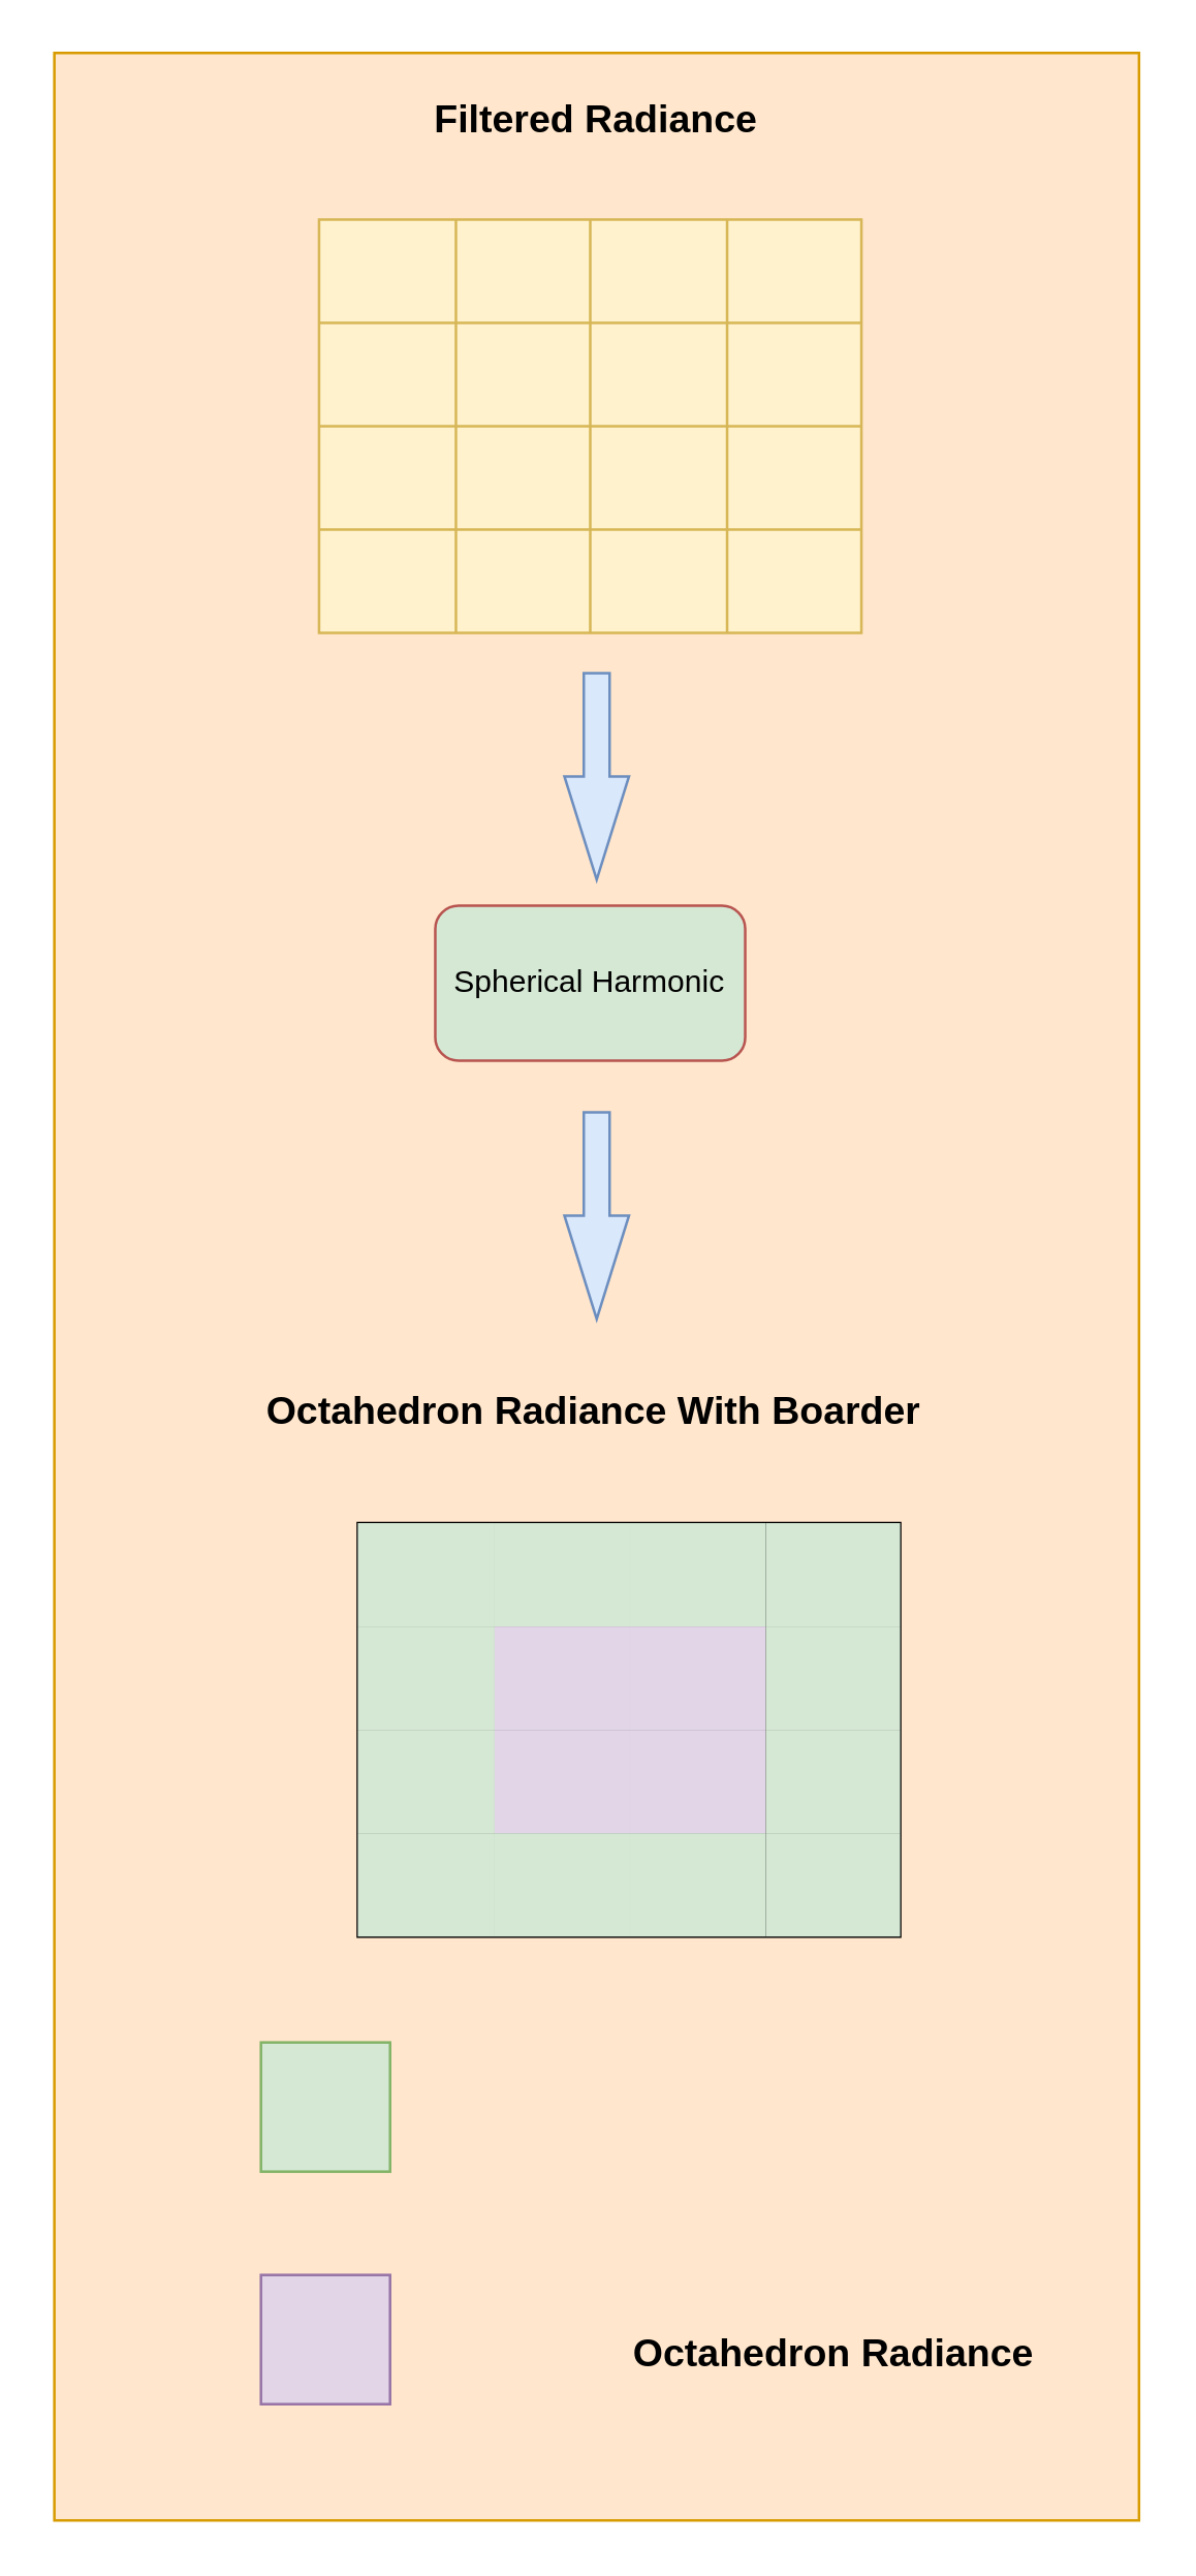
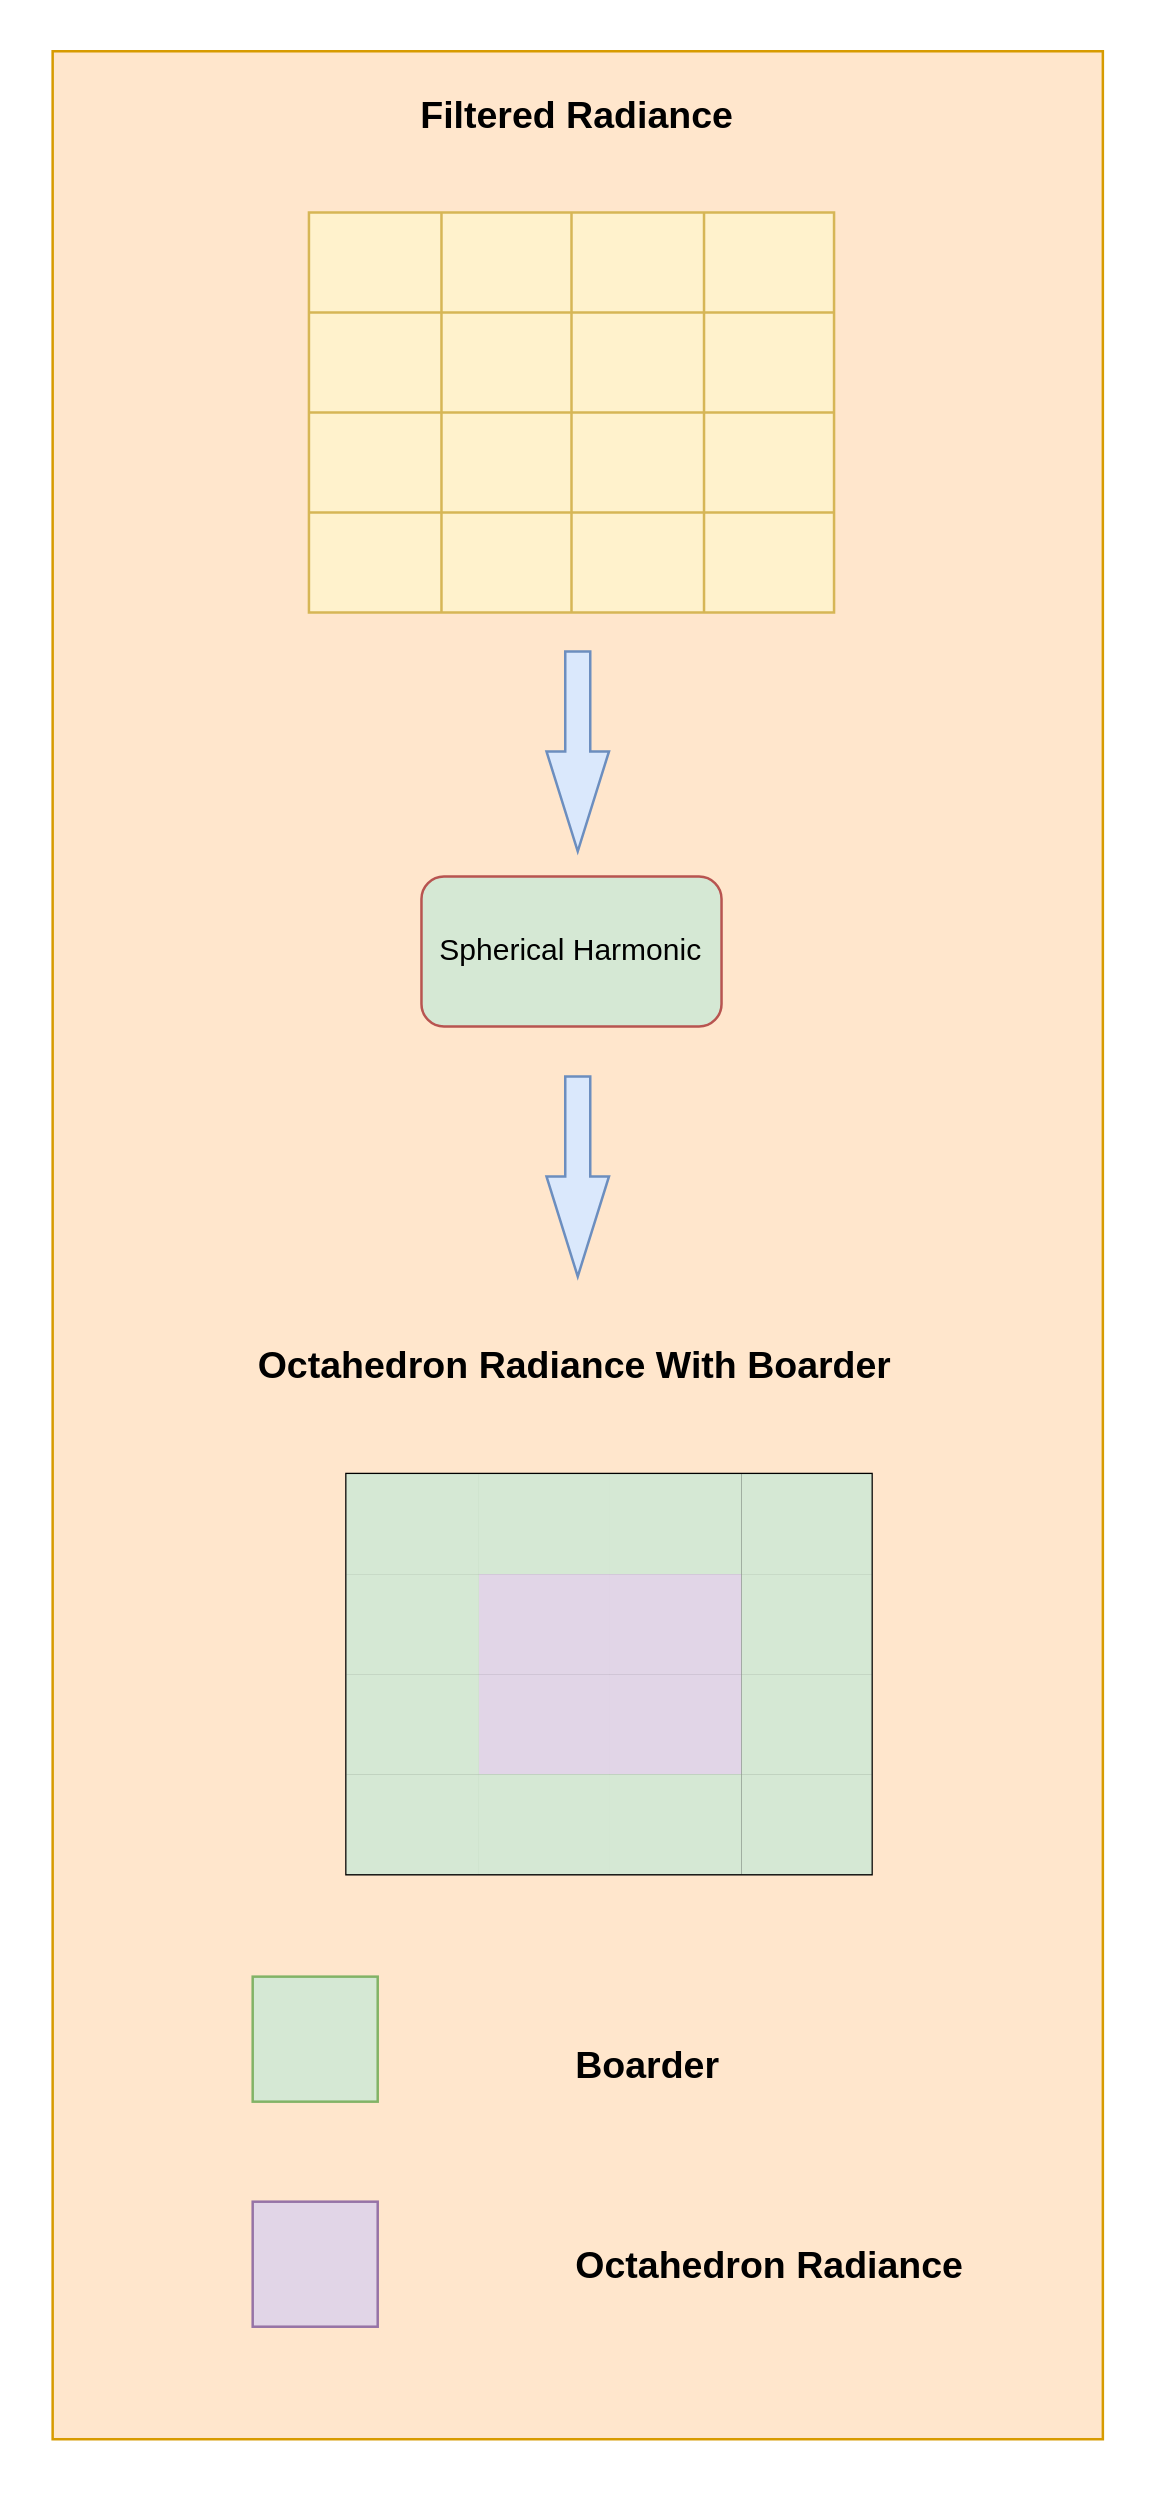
+ <mxCell id="52" value="&lt;h1 style=&quot;margin-top: 0px; font-size: 15px;&quot;&gt;Boarder&lt;/h1&gt;" style="text;html=1;whiteSpace=wrap;overflow=hidden;rounded=0;fontSize=15;fontStyle=1" vertex="1" parent="1"><mxGeometry x="228" y="810" width="160" height="45" as="geometry" /></mxCell>
- <mxCell id="53" value="&lt;h1 style=&quot;margin-top: 0px; font-size: 15px;&quot;&gt;&lt;span style=&quot;background-color: initial;&quot;&gt;Octahedron&amp;nbsp;&lt;/span&gt;Radiance&lt;/h1&gt;" style="text;html=1;whiteSpace=wrap;overflow=hidden;rounded=0;fontSize=15;fontStyle=1" vertex="1" parent="1"><mxGeometry x="243" y="895" width="160" height="30" as="geometry" /></mxCell>
+ <mxCell id="53" value="&lt;h1 style=&quot;margin-top: 0px; font-size: 15px;&quot;&gt;&lt;span style=&quot;background-color: initial;&quot;&gt;Octahedron&amp;nbsp;&lt;/span&gt;Radiance&lt;/h1&gt;" style="text;html=1;whiteSpace=wrap;overflow=hidden;rounded=0;fontSize=15;fontStyle=1" vertex="1" parent="1"><mxGeometry x="228" y="890" width="160" height="30" as="geometry" /></mxCell>
